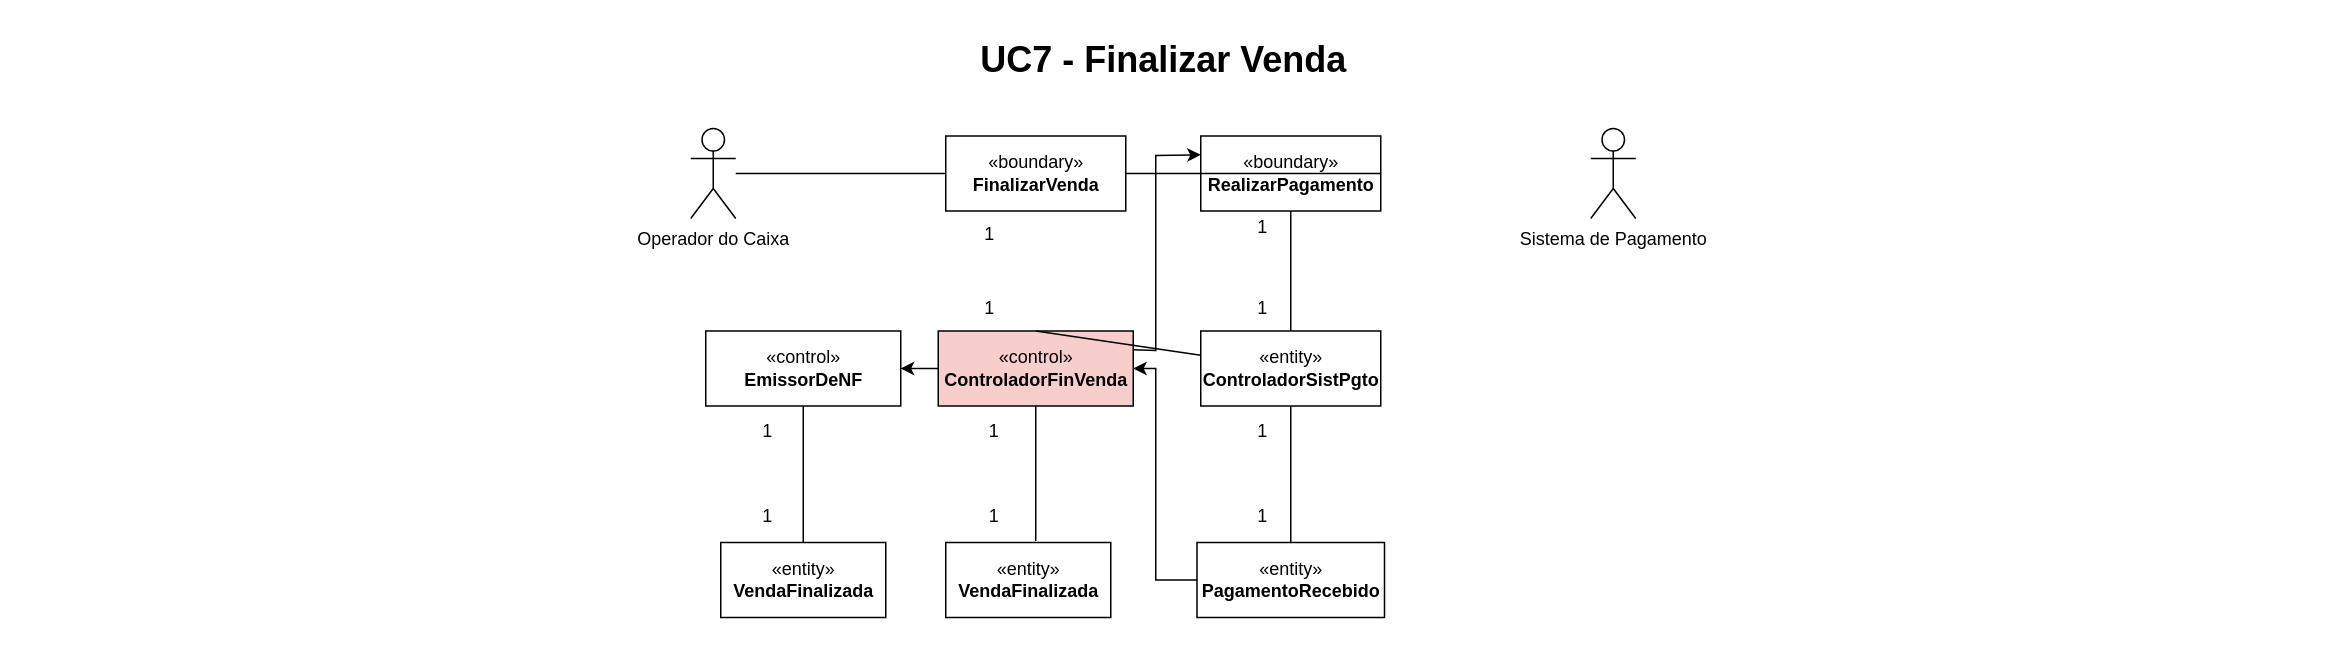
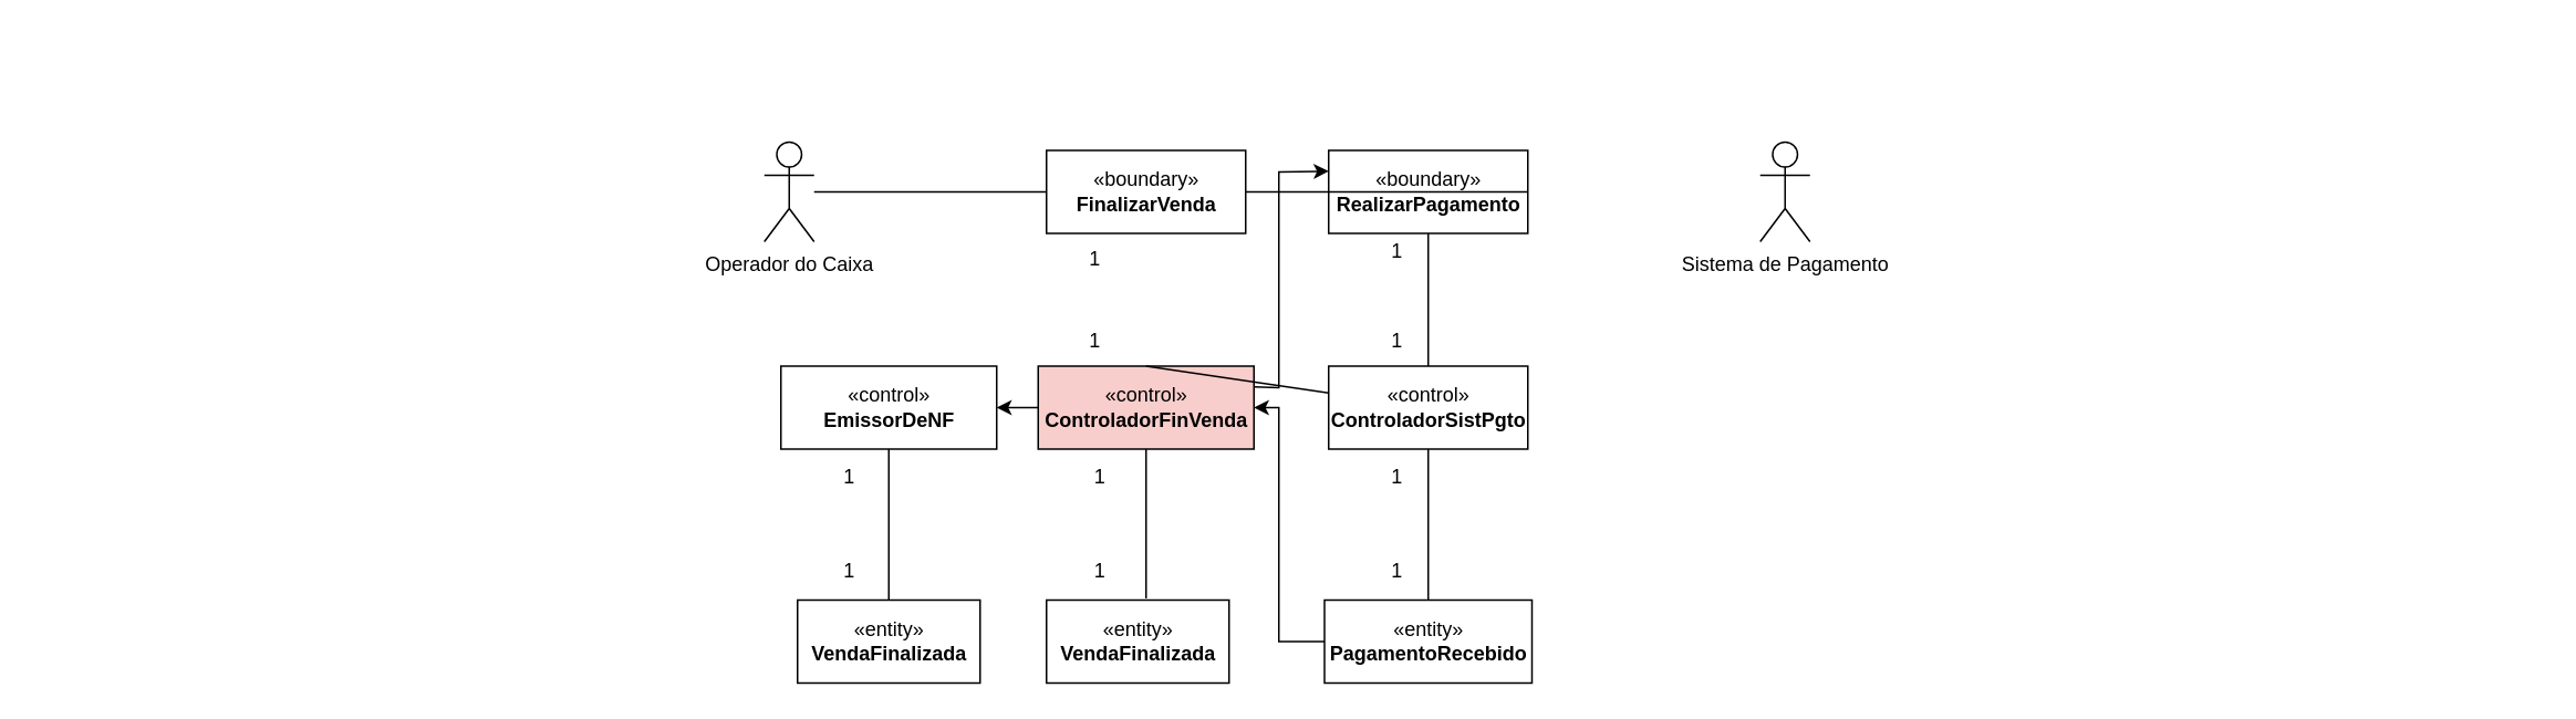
- <mxCell id="15" value="UC7 - Finalizar Venda" style="text;strokeColor=none;fillColor=none;html=1;fontSize=24;fontStyle=1;verticalAlign=middle;align=center;" vertex="1" parent="1"><mxGeometry x="20" y="20" width="1510" height="40" as="geometry" /></mxCell>
- <mxCell id="14" value="«entity»&lt;br&gt;&lt;b&gt;ControladorSistPgto&lt;/b&gt;" style="html=1;" vertex="1" parent="1"><mxGeometry x="800" y="220" width="120" height="50" as="geometry" /></mxCell>
+ <mxCell id="14" value="«control»&lt;br&gt;&lt;b&gt;ControladorSistPgto&lt;/b&gt;" style="html=1;" vertex="1" parent="1"><mxGeometry x="800" y="220" width="120" height="50" as="geometry" /></mxCell>
